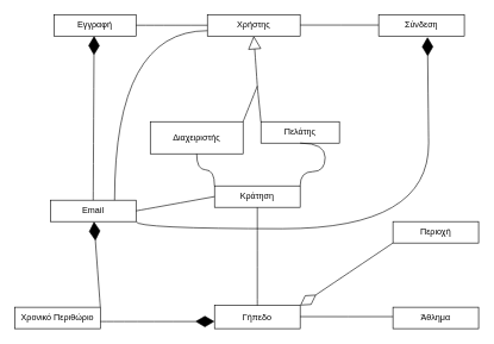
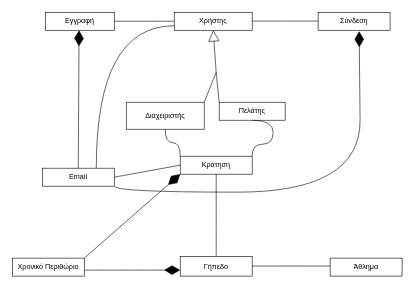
- <mxCell id="6" value="Περιοχή" style="rounded=0;whiteSpace=wrap;html=1;" vertex="1" parent="1"><mxGeometry x="550" y="310" width="120" height="30" as="geometry" /></mxCell>
- <mxCell id="26" value="" style="endArrow=diamondThin;endFill=1;endSize=24;html=1;rounded=0;fontSize=12;curved=1;exitX=1;exitY=0;exitDx=0;exitDy=0;" edge="1" parent="1" source="12" target="10"><mxGeometry width="160" relative="1" as="geometry"><mxPoint x="150" y="380" as="sourcePoint" /><mxPoint x="310" y="380" as="targetPoint" /></mxGeometry></mxCell>
+ <mxCell id="26" value="" style="endArrow=diamondThin;endFill=1;endSize=24;html=1;rounded=0;fontSize=12;curved=1;exitX=1;exitY=0;exitDx=0;exitDy=0;entryX=0;entryY=1;entryDx=0;entryDy=0;" edge="1" parent="1" source="12" target="18"><mxGeometry width="160" relative="1" as="geometry"><mxPoint x="150" y="380" as="sourcePoint" /><mxPoint x="310" y="380" as="targetPoint" /></mxGeometry></mxCell>
- <mxCell id="27" value="" style="endArrow=diamondThin;endFill=0;endSize=24;html=1;rounded=0;fontSize=12;curved=1;entryX=1;entryY=0;entryDx=0;entryDy=0;exitX=0;exitY=1;exitDx=0;exitDy=0;" edge="1" parent="1" source="6" target="9"><mxGeometry width="160" relative="1" as="geometry"><mxPoint x="590" y="390" as="sourcePoint" /><mxPoint x="600" y="400" as="targetPoint" /></mxGeometry></mxCell>
